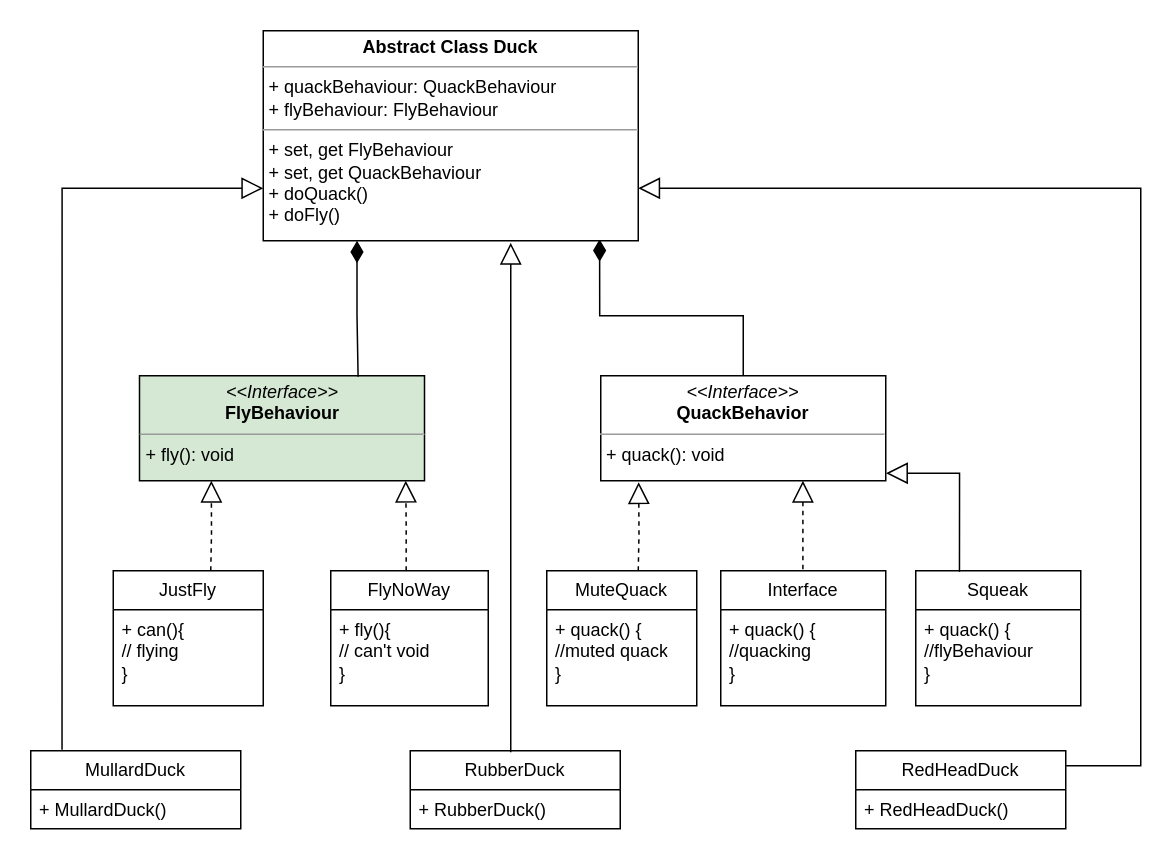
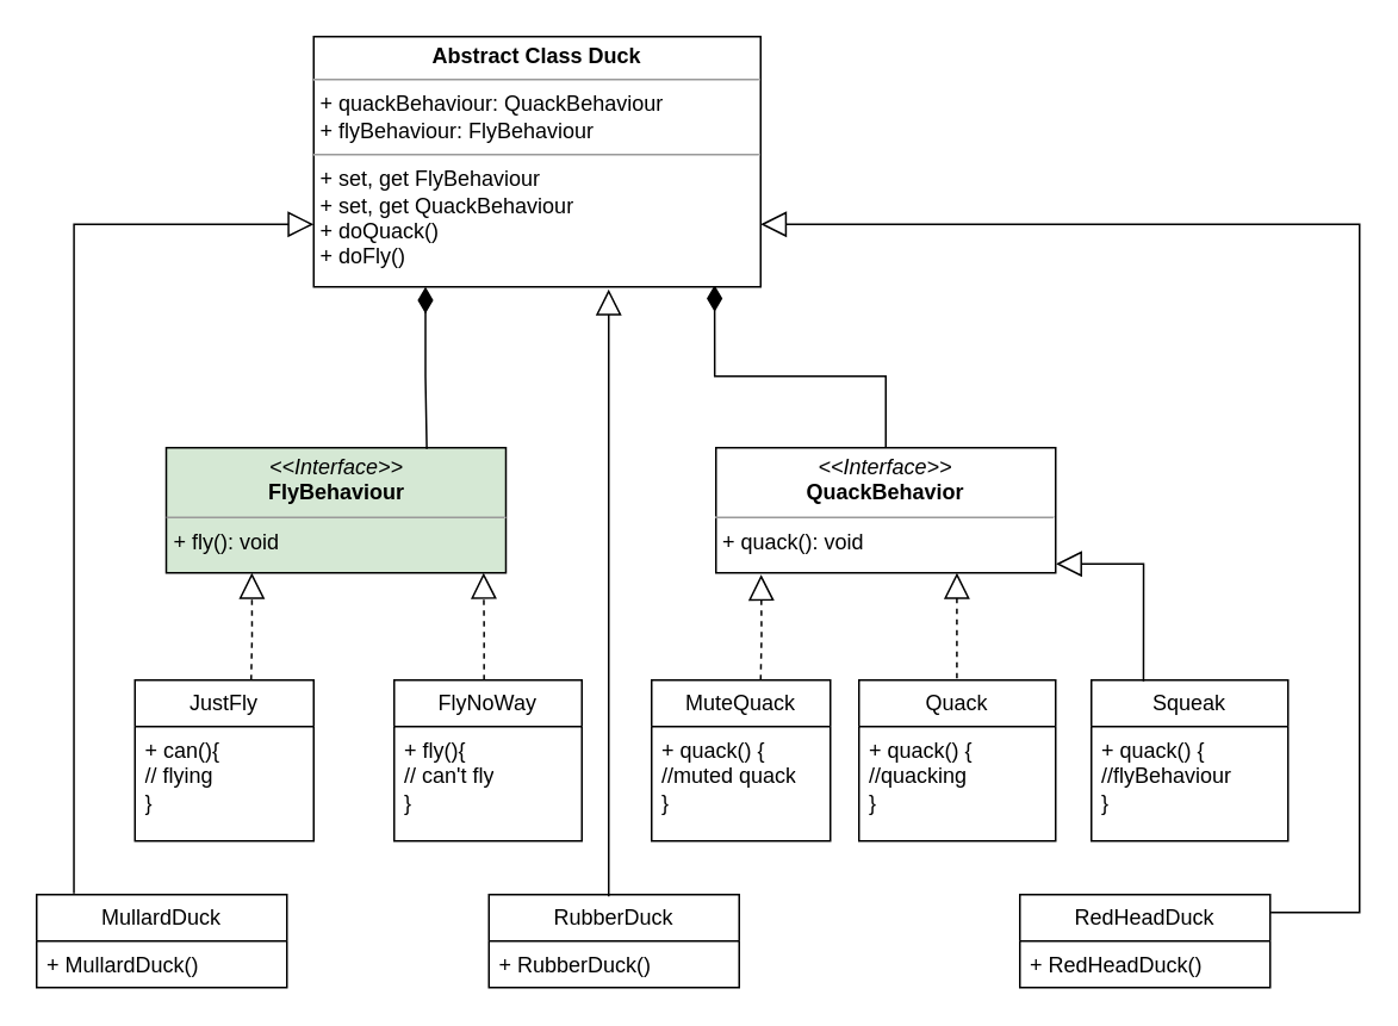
- <mxCell id="20" value="Interface" style="swimlane;fontStyle=0;childLayout=stackLayout;horizontal=1;startSize=26;fillColor=none;horizontalStack=0;resizeParent=1;resizeParentMax=0;resizeLast=0;collapsible=1;marginBottom=0;whiteSpace=wrap;html=1;" parent="1" vertex="1"><mxGeometry x="480" y="380" width="110" height="90" as="geometry" /></mxCell>
+ <mxCell id="20" value="Quack" style="swimlane;fontStyle=0;childLayout=stackLayout;horizontal=1;startSize=26;fillColor=none;horizontalStack=0;resizeParent=1;resizeParentMax=0;resizeLast=0;collapsible=1;marginBottom=0;whiteSpace=wrap;html=1;" parent="1" vertex="1"><mxGeometry x="480" y="380" width="110" height="90" as="geometry" /></mxCell>
- <mxCell id="17" value="+ fly(){&lt;div&gt;// can't void&lt;/div&gt;&lt;div&gt;}&lt;/div&gt;" style="text;strokeColor=none;fillColor=none;align=left;verticalAlign=top;spacingLeft=4;spacingRight=4;overflow=hidden;rotatable=0;points=[[0,0.5],[1,0.5]];portConstraint=eastwest;whiteSpace=wrap;html=1;" parent="16" vertex="1"><mxGeometry y="26" width="105" height="64" as="geometry" /></mxCell>
+ <mxCell id="17" value="+ fly(){&lt;div&gt;// can't fly&lt;/div&gt;&lt;div&gt;}&lt;/div&gt;" style="text;strokeColor=none;fillColor=none;align=left;verticalAlign=top;spacingLeft=4;spacingRight=4;overflow=hidden;rotatable=0;points=[[0,0.5],[1,0.5]];portConstraint=eastwest;whiteSpace=wrap;html=1;" parent="16" vertex="1"><mxGeometry y="26" width="105" height="64" as="geometry" /></mxCell>
